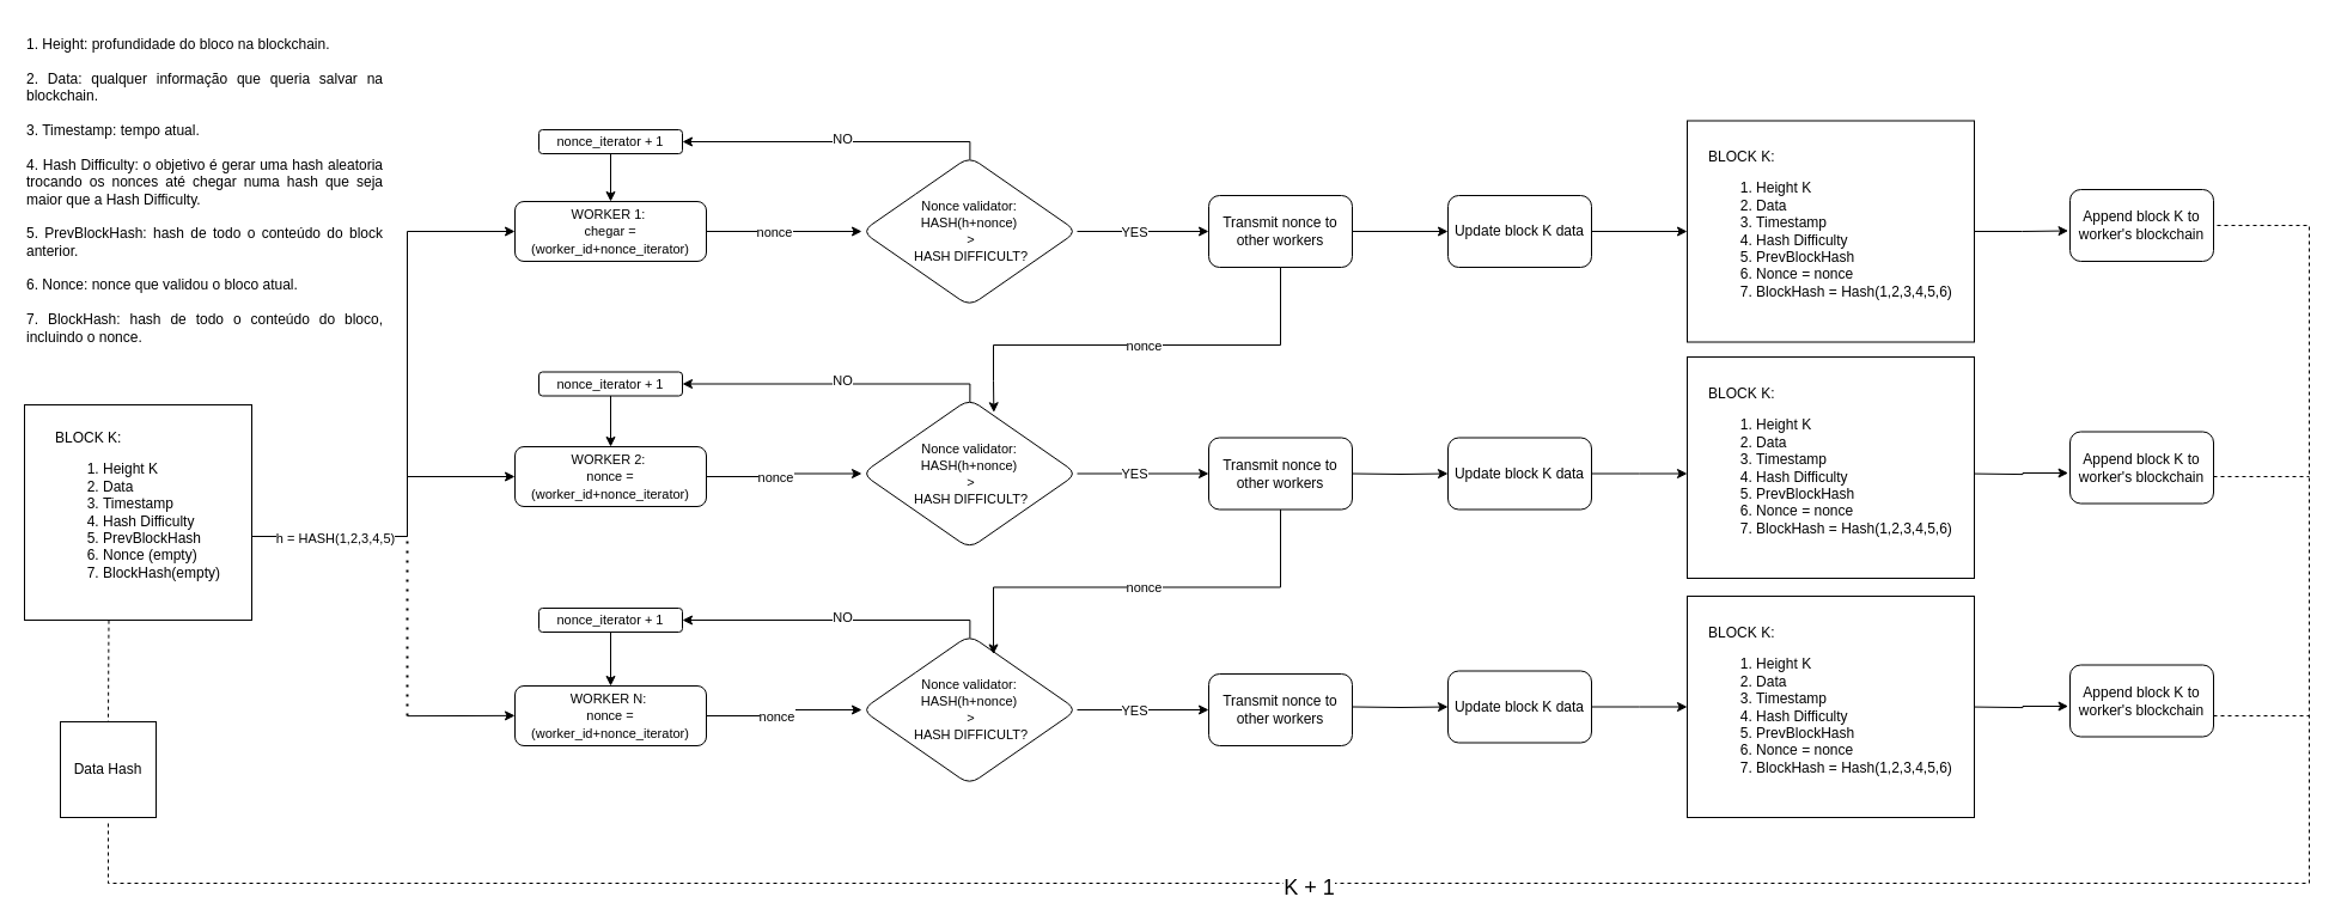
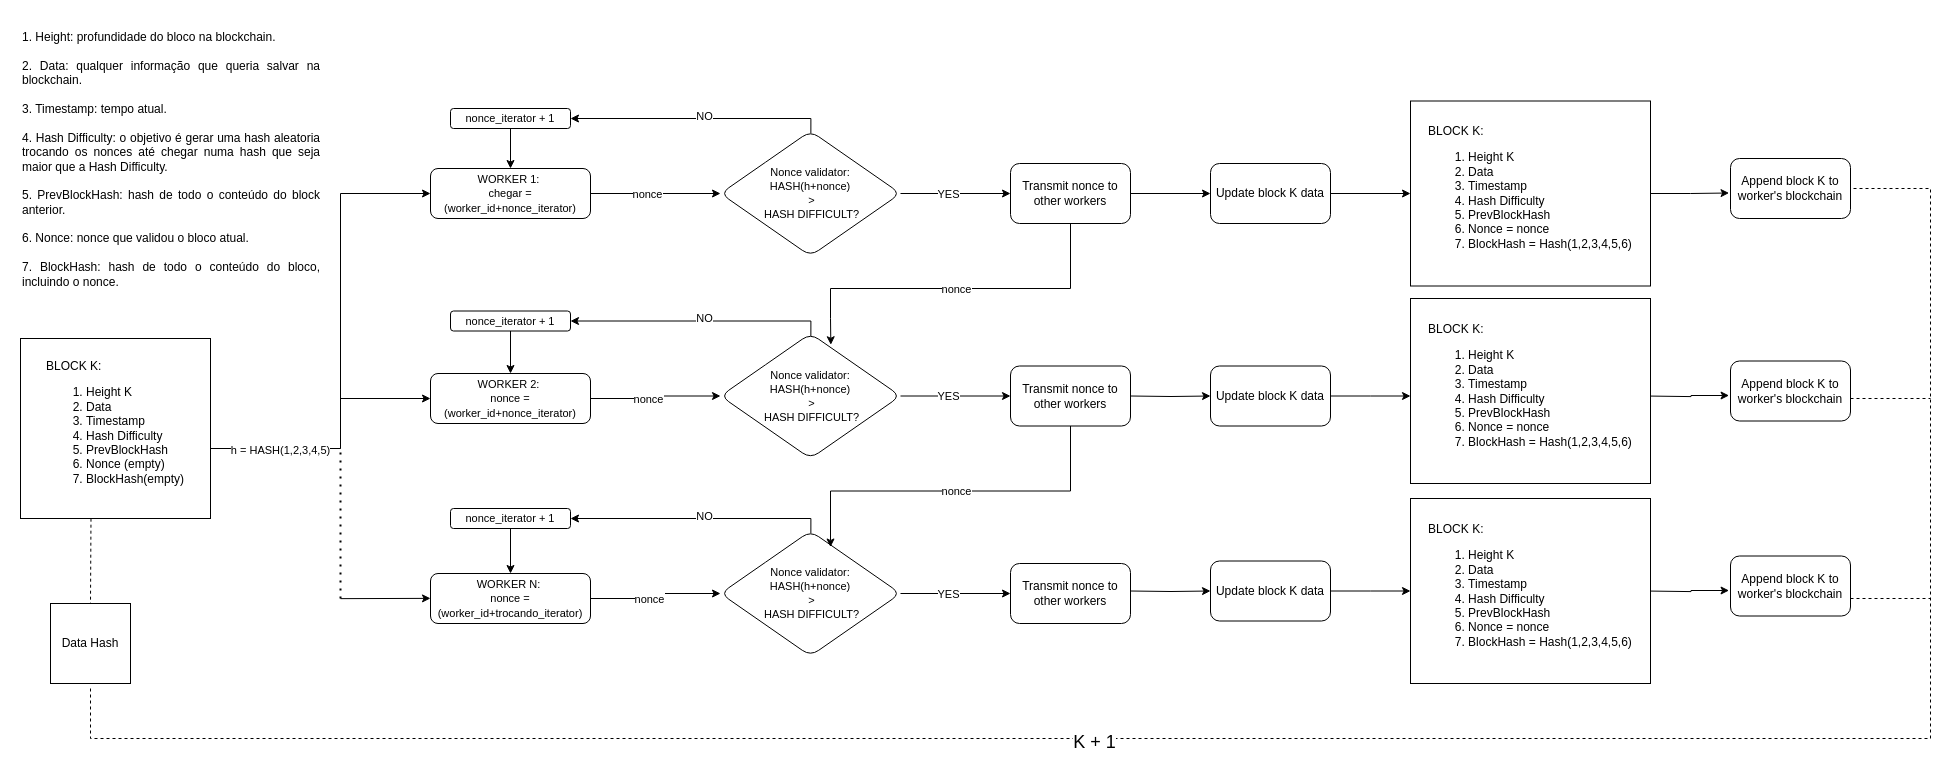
- <mxCell id="32" value="&lt;font style=&quot;font-size: 11px;&quot;&gt;WORKER N:&amp;nbsp;&lt;/font&gt;&lt;div&gt;&lt;font style=&quot;font-size: 11px;&quot;&gt;&lt;font style=&quot;&quot;&gt;nonce = (&lt;/font&gt;&lt;span style=&quot;background-color: transparent; color: light-dark(rgb(0, 0, 0), rgb(255, 255, 255));&quot;&gt;worker_id+nonce_iterator)&lt;/span&gt;&lt;/font&gt;&lt;/div&gt;" style="rounded=1;whiteSpace=wrap;html=1;" vertex="1" parent="1"><mxGeometry x="430" y="573" width="160" height="50" as="geometry" /></mxCell>
+ <mxCell id="32" value="&lt;font style=&quot;font-size: 11px;&quot;&gt;WORKER N:&amp;nbsp;&lt;/font&gt;&lt;div&gt;&lt;font style=&quot;font-size: 11px;&quot;&gt;&lt;font style=&quot;&quot;&gt;nonce = (&lt;/font&gt;&lt;span style=&quot;background-color: transparent; color: light-dark(rgb(0, 0, 0), rgb(255, 255, 255));&quot;&gt;worker_id+trocando_iterator)&lt;/span&gt;&lt;/font&gt;&lt;/div&gt;" style="rounded=1;whiteSpace=wrap;html=1;" vertex="1" parent="1"><mxGeometry x="430" y="573" width="160" height="50" as="geometry" /></mxCell>
